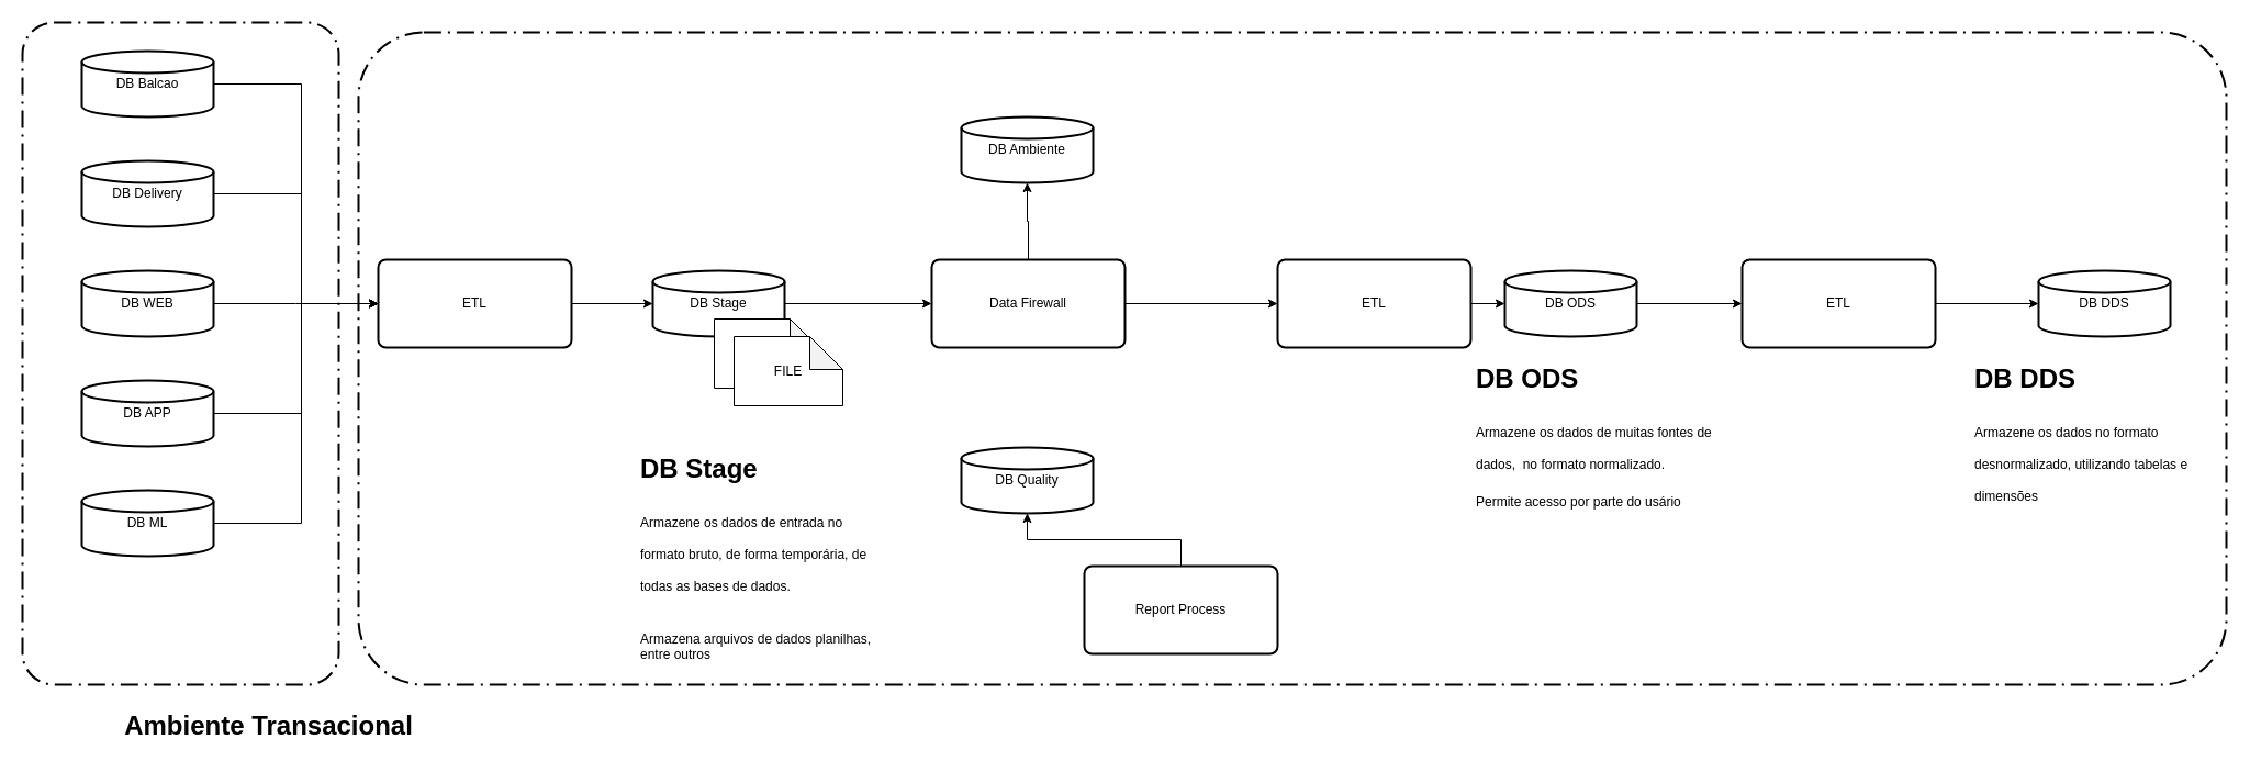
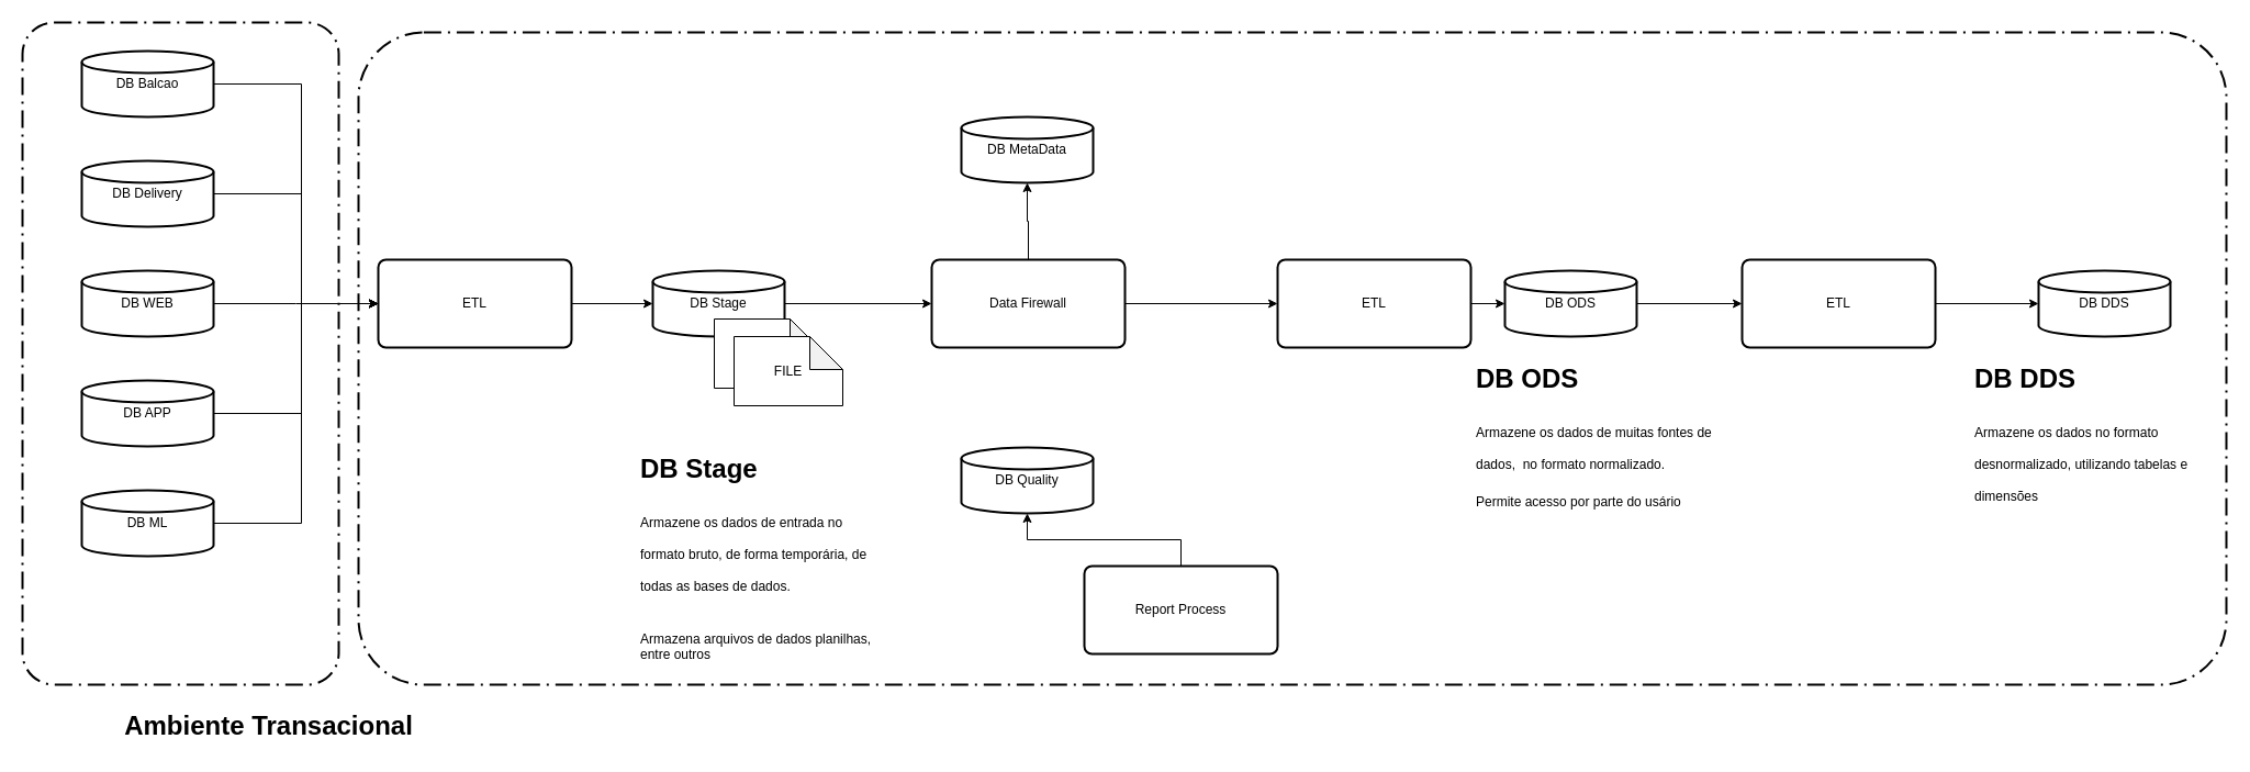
- <mxCell id="33" value="DB Ambiente" style="strokeWidth=2;html=1;shape=mxgraph.flowchart.database;whiteSpace=wrap;" vertex="1" parent="1"><mxGeometry x="875" y="106" width="120" height="60" as="geometry" /></mxCell>
+ <mxCell id="33" value="DB MetaData" style="strokeWidth=2;html=1;shape=mxgraph.flowchart.database;whiteSpace=wrap;" vertex="1" parent="1"><mxGeometry x="875" y="106" width="120" height="60" as="geometry" /></mxCell>
